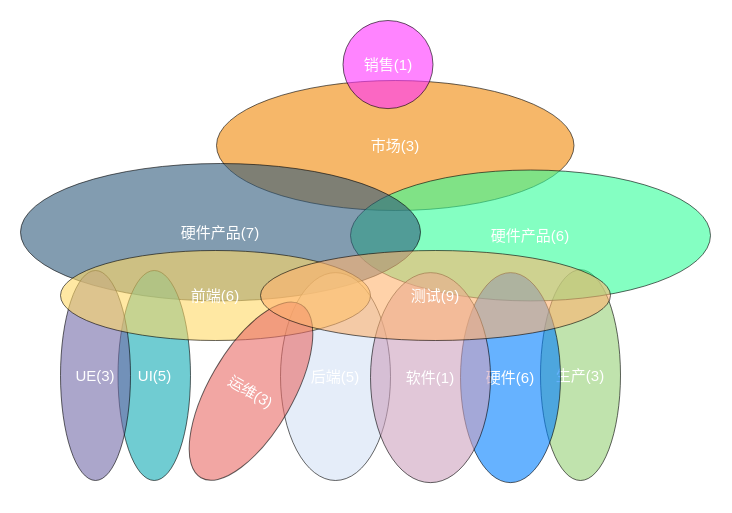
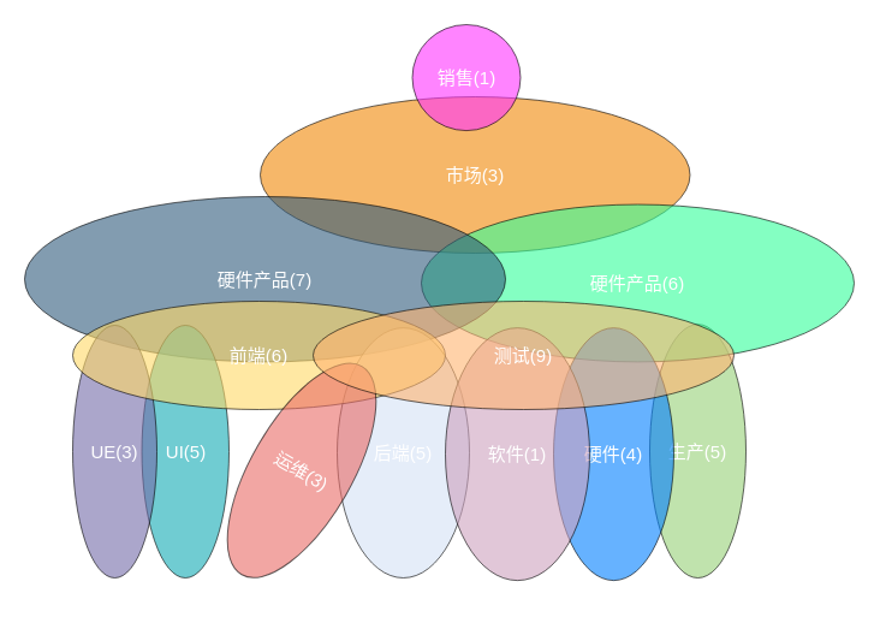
- <mxCell id="2" value="生产(3)" style="ellipse;whiteSpace=wrap;opacity=60;html=1;fontSize=15;fontColor=#FFFFFF;fillColor=#97D077;" vertex="1" parent="1"><mxGeometry x="540" y="269.2" width="80" height="210.8" as="geometry" /></mxCell>
+ <mxCell id="2" value="生产(5)" style="ellipse;whiteSpace=wrap;opacity=60;html=1;fontSize=15;fontColor=#FFFFFF;fillColor=#97D077;" vertex="1" parent="1"><mxGeometry x="540" y="269.2" width="80" height="210.8" as="geometry" /></mxCell>
- <mxCell id="12" value="硬件(6)" style="ellipse;whiteSpace=wrap;opacity=60;html=1;fontSize=15;fontColor=#FFFFFF;fillColor=#007FFF;" vertex="1" parent="1"><mxGeometry x="460" y="272.13" width="100" height="210" as="geometry" /></mxCell>
+ <mxCell id="12" value="硬件(4)" style="ellipse;whiteSpace=wrap;opacity=60;html=1;fontSize=15;fontColor=#FFFFFF;fillColor=#007FFF;" vertex="1" parent="1"><mxGeometry x="460" y="272.13" width="100" height="210" as="geometry" /></mxCell>
